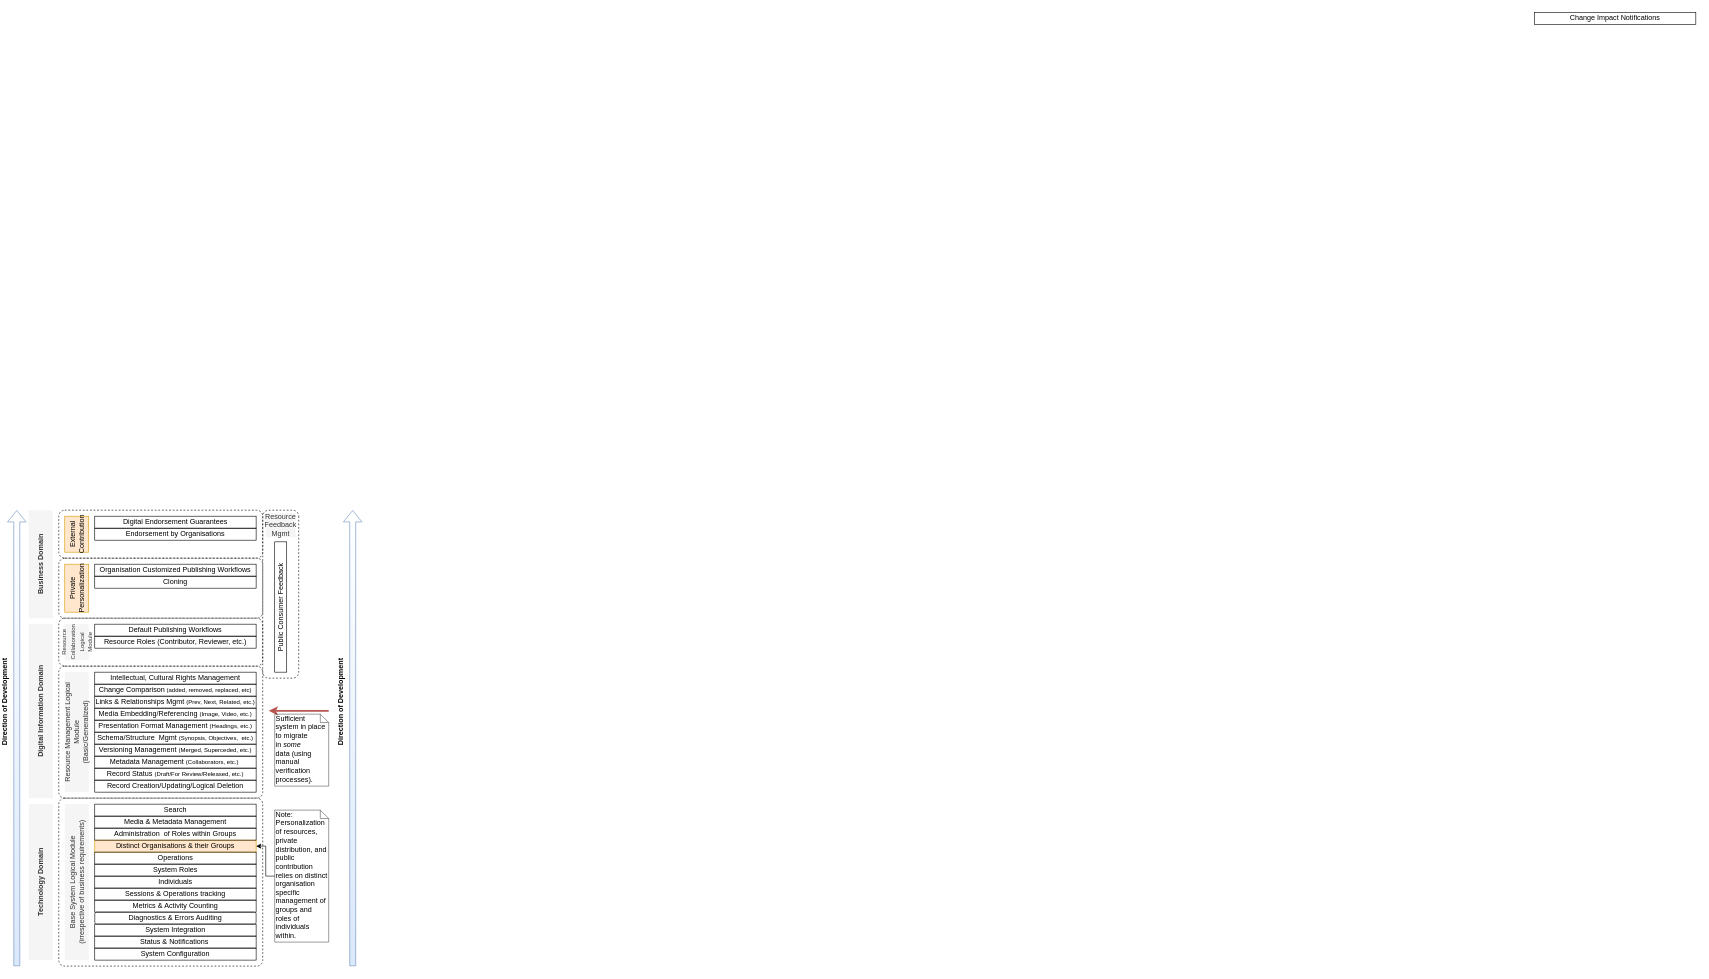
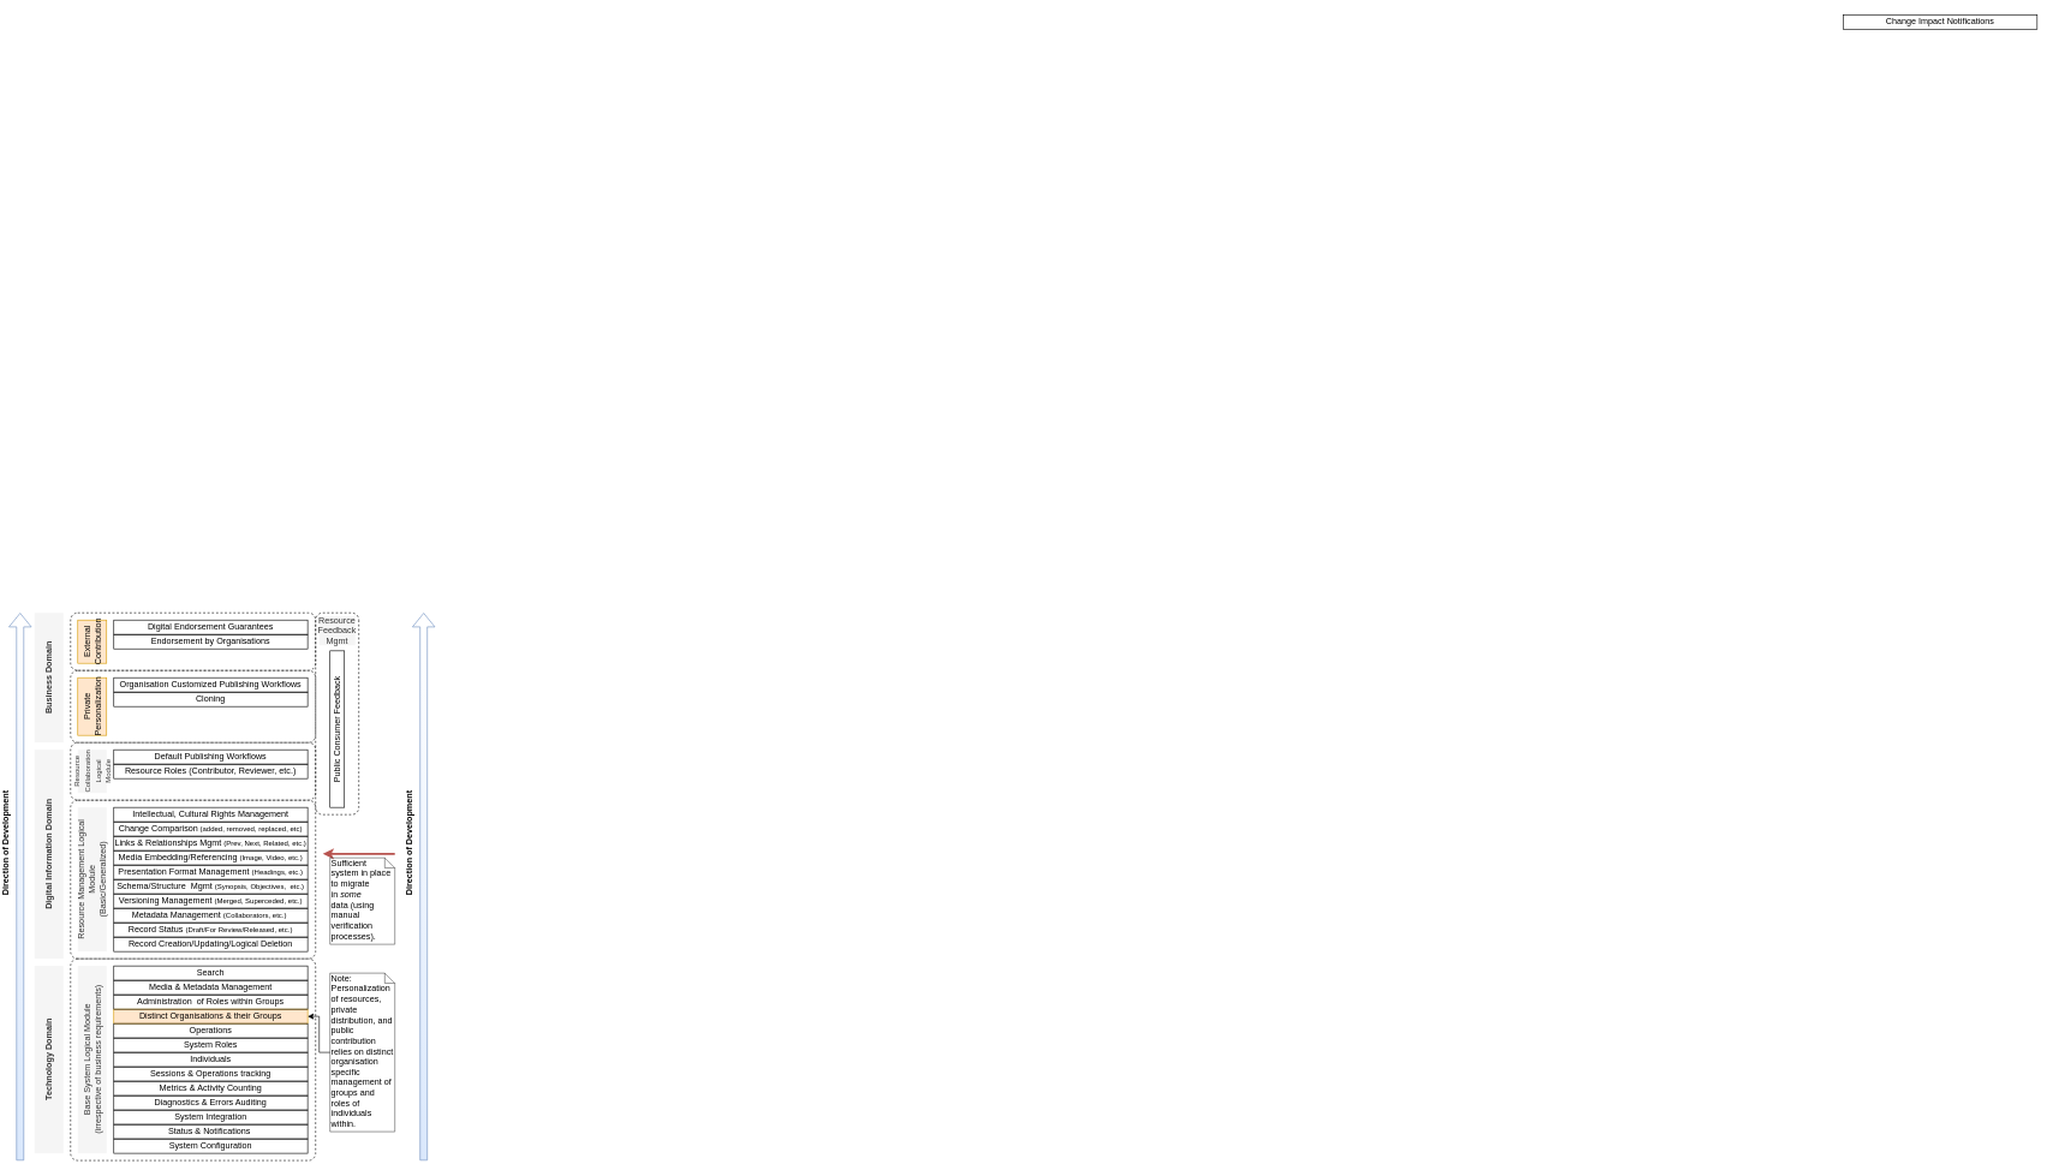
- <mxCell id="5" value="Diagnostics &amp;amp; Errors Auditing" style="whiteSpace=wrap;html=1;strokeColor=#000000;fillColor=none;gradientColor=#FAFAFA;fontSize=12;fontColor=#000000;align=center;rounded=1;" parent="2" vertex="1"><mxGeometry x="60" y="190" width="269" height="20" as="geometry" /></mxCell>
+ <mxCell id="5" value="Diagnostics &amp;amp; Errors Auditing" style="rounded=0;whiteSpace=wrap;html=1;strokeColor=#000000;fillColor=none;gradientColor=#FAFAFA;fontSize=12;fontColor=#000000;align=center;" parent="2" vertex="1"><mxGeometry x="60" y="190" width="269" height="20" as="geometry" /></mxCell>
